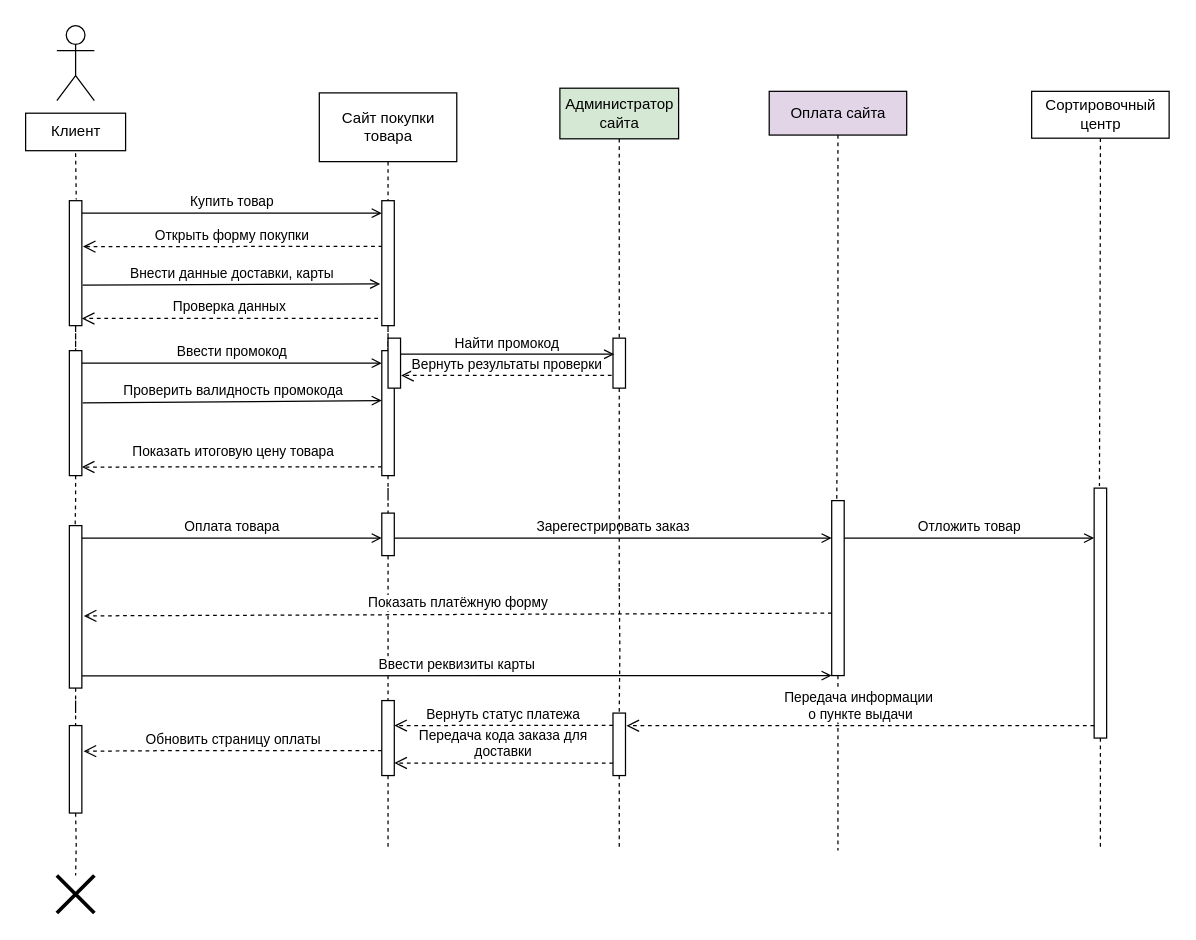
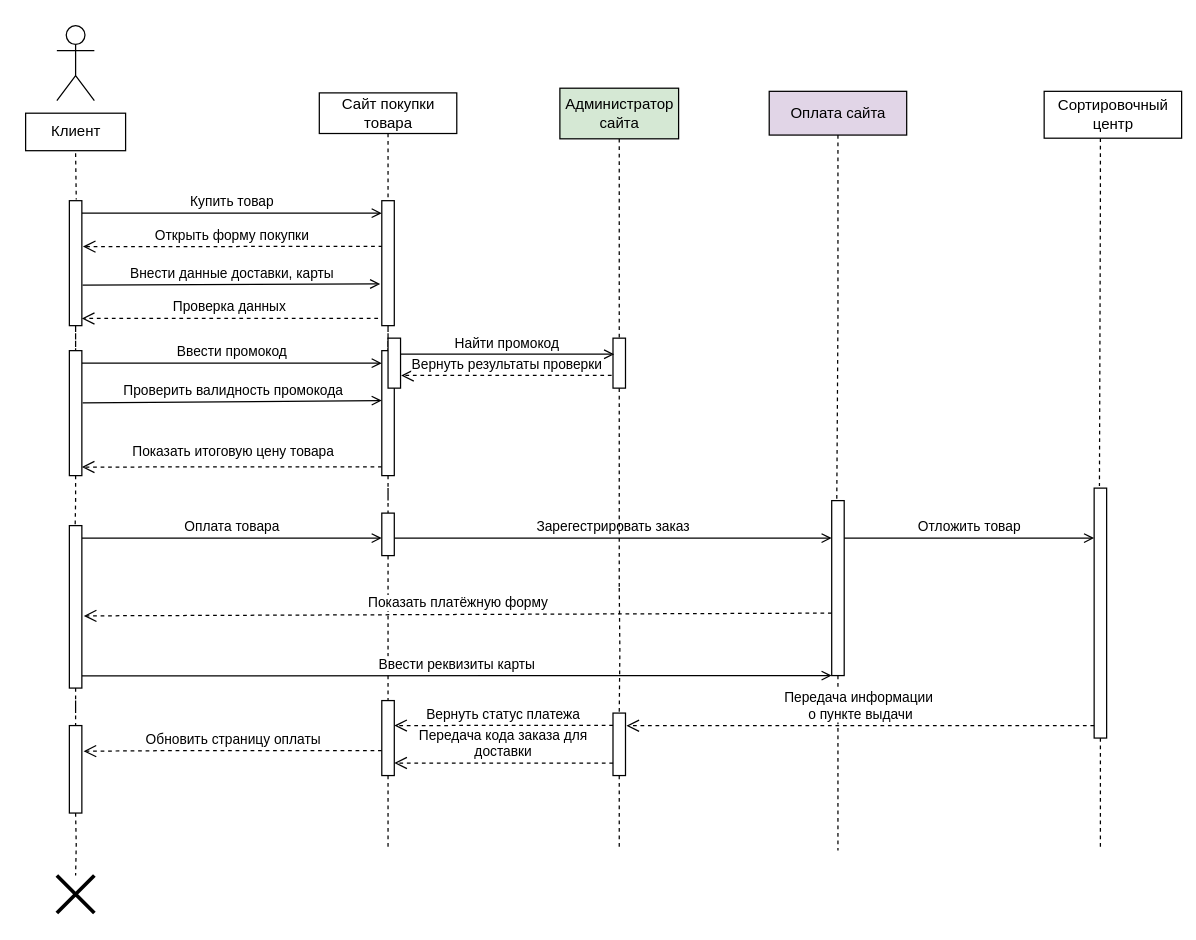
- <mxCell id="37" value="Сортировочный&lt;br&gt;центр" style="html=1;" parent="1" vertex="1"><mxGeometry x="825" y="72.5" width="110" height="37.5" as="geometry" /></mxCell>
+ <mxCell id="37" value="Сортировочный&lt;br&gt;центр" style="html=1;" parent="1" vertex="1"><mxGeometry x="835" y="72.5" width="110" height="37.5" as="geometry" /></mxCell>
- <mxCell id="4" value="Сайт покупки &lt;br&gt;товара" style="html=1;" parent="1" vertex="1"><mxGeometry x="255" y="73.75" width="110" height="55" as="geometry" /></mxCell>
+ <mxCell id="4" value="Сайт покупки &lt;br&gt;товара" style="html=1;" parent="1" vertex="1"><mxGeometry x="255" y="73.75" width="110" height="32.5" as="geometry" /></mxCell>
